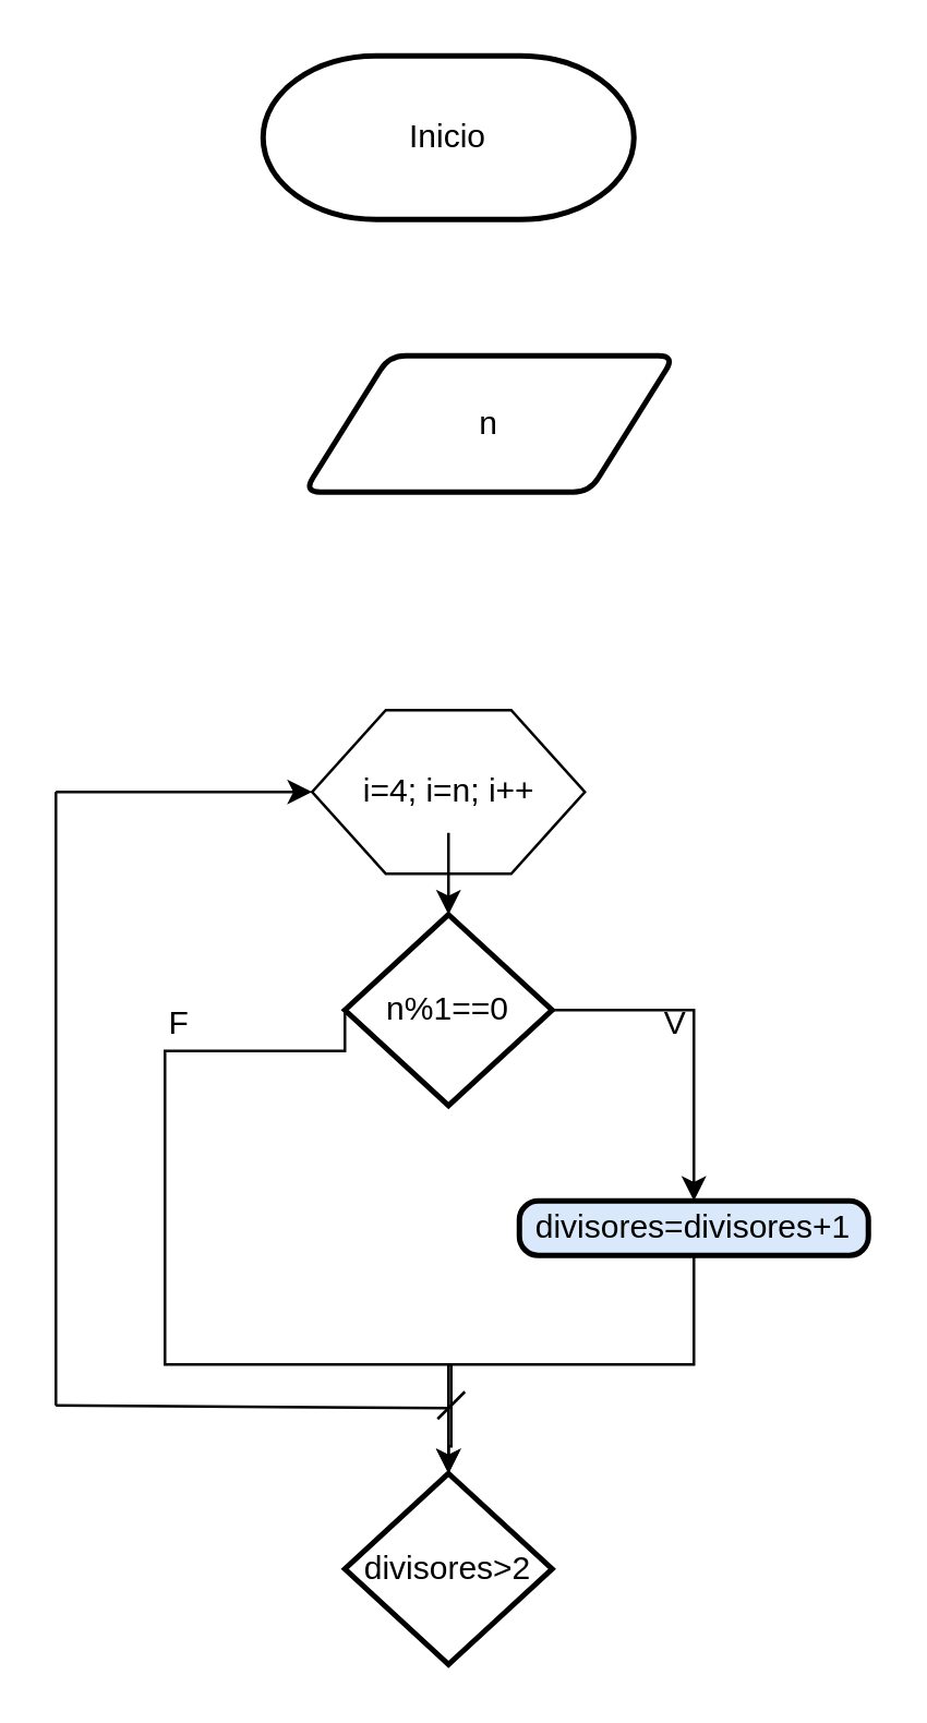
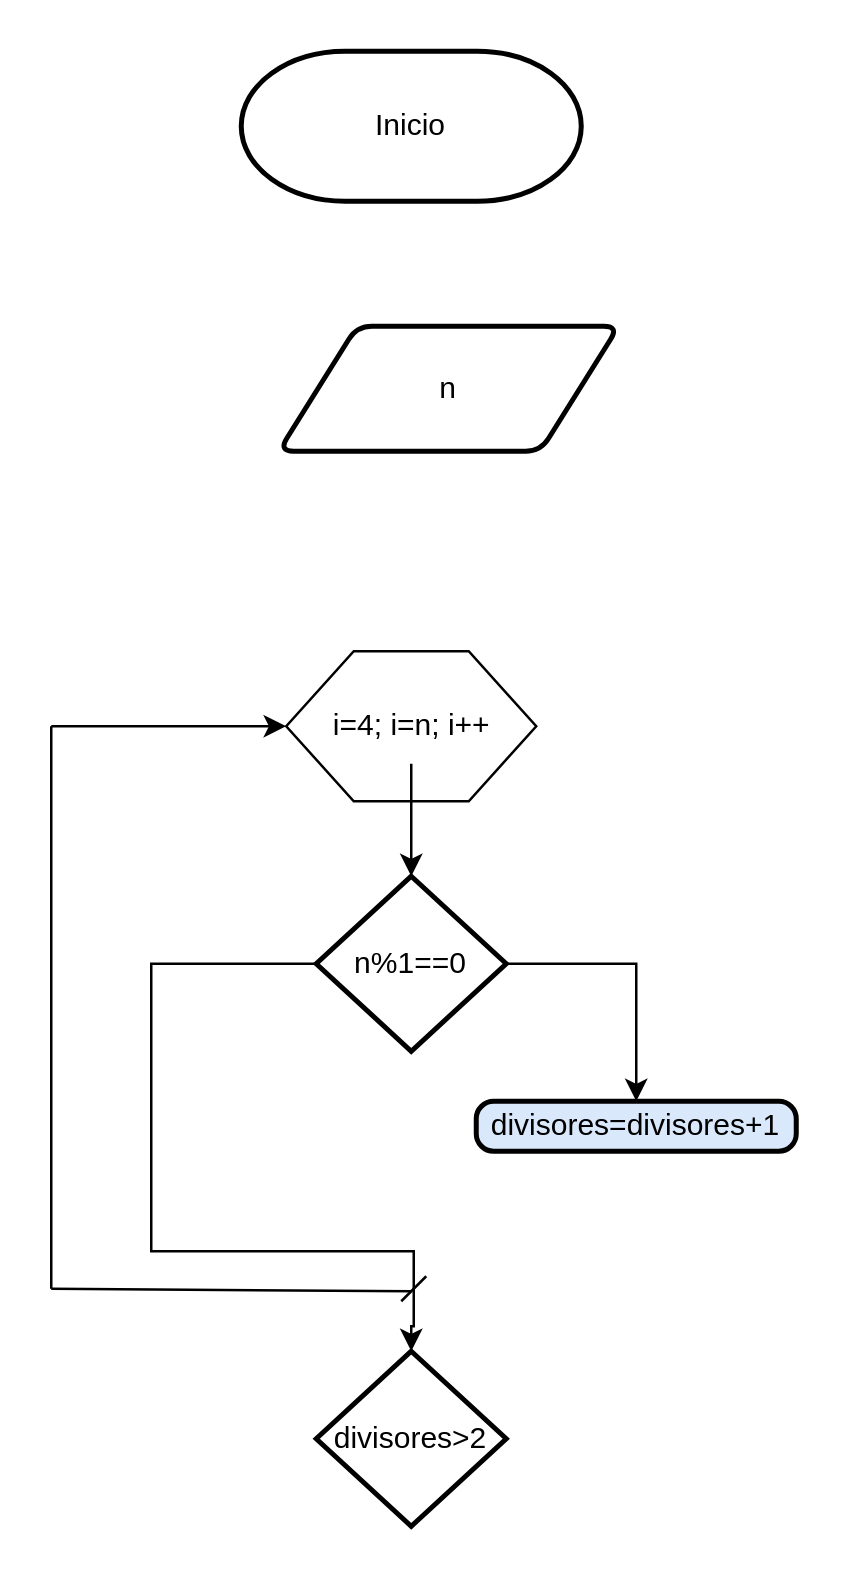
- <mxCell id="8" value="n%1==0" style="strokeWidth=2;html=1;shape=mxgraph.flowchart.decision;whiteSpace=wrap;" vertex="1" parent="1"><mxGeometry x="126" y="335" width="76" height="70" as="geometry" /></mxCell>
+ <mxCell id="8" value="n%1==0" style="strokeWidth=2;html=1;shape=mxgraph.flowchart.decision;whiteSpace=wrap;" vertex="1" parent="1"><mxGeometry x="126" y="350" width="76" height="70" as="geometry" /></mxCell>
- <mxCell id="17" value="F" style="text;html=1;align=center;verticalAlign=middle;resizable=0;points=[];autosize=1;strokeColor=none;fillColor=none;" vertex="1" parent="1"><mxGeometry x="50" y="360" width="30" height="30" as="geometry" /></mxCell>
- <mxCell id="18" value="V" style="text;html=1;align=center;verticalAlign=middle;resizable=0;points=[];autosize=1;strokeColor=none;fillColor=none;" vertex="1" parent="1"><mxGeometry x="232" y="360" width="30" height="30" as="geometry" /></mxCell>
- <mxCell id="11" style="edgeStyle=orthogonalEdgeStyle;rounded=0;orthogonalLoop=1;jettySize=auto;html=1;entryX=0.5;entryY=0;entryDx=0;entryDy=0;entryPerimeter=0;" edge="1" parent="1" source="9" target="10"><mxGeometry relative="1" as="geometry" /></mxCell>
